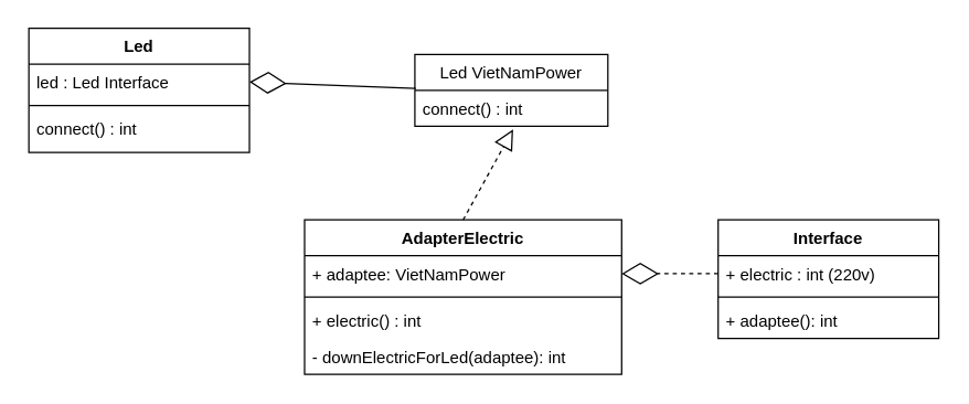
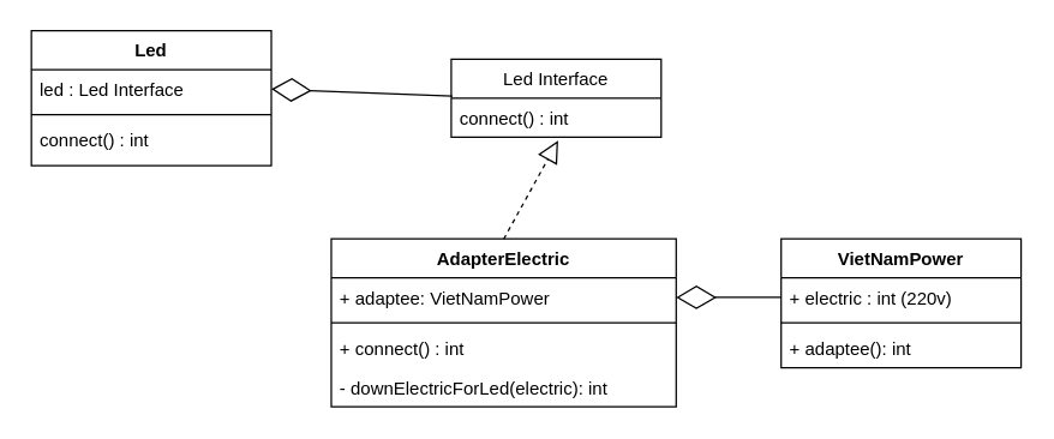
- <mxCell id="6" value="Led VietNamPower" style="swimlane;fontStyle=0;childLayout=stackLayout;horizontal=1;startSize=26;fillColor=none;horizontalStack=0;resizeParent=1;resizeParentMax=0;resizeLast=0;collapsible=1;marginBottom=0;align=center;" vertex="1" parent="1"><mxGeometry x="300" y="39" width="140" height="52" as="geometry" /></mxCell>
+ <mxCell id="6" value="Led Interface" style="swimlane;fontStyle=0;childLayout=stackLayout;horizontal=1;startSize=26;fillColor=none;horizontalStack=0;resizeParent=1;resizeParentMax=0;resizeLast=0;collapsible=1;marginBottom=0;align=center;" vertex="1" parent="1"><mxGeometry x="300" y="39" width="140" height="52" as="geometry" /></mxCell>
- <mxCell id="9" value="Interface" style="swimlane;fontStyle=1;align=center;verticalAlign=top;childLayout=stackLayout;horizontal=1;startSize=26;horizontalStack=0;resizeParent=1;resizeParentMax=0;resizeLast=0;collapsible=1;marginBottom=0;fillColor=none;gradientColor=none;" vertex="1" parent="1"><mxGeometry x="520" y="159" width="160" height="86" as="geometry" /></mxCell>
+ <mxCell id="9" value="VietNamPower" style="swimlane;fontStyle=1;align=center;verticalAlign=top;childLayout=stackLayout;horizontal=1;startSize=26;horizontalStack=0;resizeParent=1;resizeParentMax=0;resizeLast=0;collapsible=1;marginBottom=0;fillColor=none;gradientColor=none;" vertex="1" parent="1"><mxGeometry x="520" y="159" width="160" height="86" as="geometry" /></mxCell>
- <mxCell id="19" value="" style="endArrow=diamondThin;endFill=0;endSize=24;html=1;exitX=0;exitY=0.5;exitDx=0;exitDy=0;entryX=1;entryY=0.5;entryDx=0;entryDy=0;dashed=1;" edge="1" parent="1" source="10" target="14"><mxGeometry width="160" relative="1" as="geometry"><mxPoint x="340.7" y="102.726" as="sourcePoint" /><mxPoint x="260" y="98" as="targetPoint" /></mxGeometry></mxCell>
+ <mxCell id="19" value="" style="endArrow=diamondThin;endFill=0;endSize=24;html=1;exitX=0;exitY=0.5;exitDx=0;exitDy=0;entryX=1;entryY=0.5;entryDx=0;entryDy=0;" edge="1" parent="1" source="10" target="14"><mxGeometry width="160" relative="1" as="geometry"><mxPoint x="340.7" y="102.726" as="sourcePoint" /><mxPoint x="260" y="98" as="targetPoint" /></mxGeometry></mxCell>
- <mxCell id="16" value="+ electric() : int" style="text;strokeColor=none;fillColor=none;align=left;verticalAlign=top;spacingLeft=4;spacingRight=4;overflow=hidden;rotatable=0;points=[[0,0.5],[1,0.5]];portConstraint=eastwest;" vertex="1" parent="13"><mxGeometry y="60" width="230" height="26" as="geometry" /></mxCell>
+ <mxCell id="16" value="+ connect() : int" style="text;strokeColor=none;fillColor=none;align=left;verticalAlign=top;spacingLeft=4;spacingRight=4;overflow=hidden;rotatable=0;points=[[0,0.5],[1,0.5]];portConstraint=eastwest;" vertex="1" parent="13"><mxGeometry y="60" width="230" height="26" as="geometry" /></mxCell>
- <mxCell id="17" value="- downElectricForLed(adaptee): int" style="text;strokeColor=none;fillColor=none;align=left;verticalAlign=top;spacingLeft=4;spacingRight=4;overflow=hidden;rotatable=0;points=[[0,0.5],[1,0.5]];portConstraint=eastwest;" vertex="1" parent="13"><mxGeometry y="86" width="230" height="26" as="geometry" /></mxCell>
+ <mxCell id="17" value="- downElectricForLed(electric): int" style="text;strokeColor=none;fillColor=none;align=left;verticalAlign=top;spacingLeft=4;spacingRight=4;overflow=hidden;rotatable=0;points=[[0,0.5],[1,0.5]];portConstraint=eastwest;" vertex="1" parent="13"><mxGeometry y="86" width="230" height="26" as="geometry" /></mxCell>
